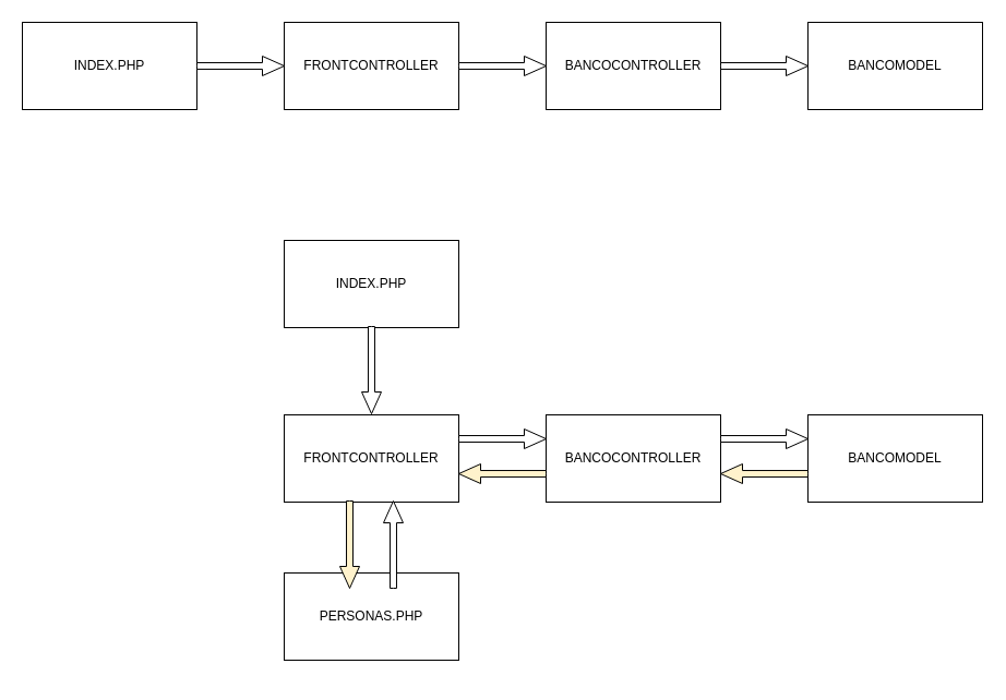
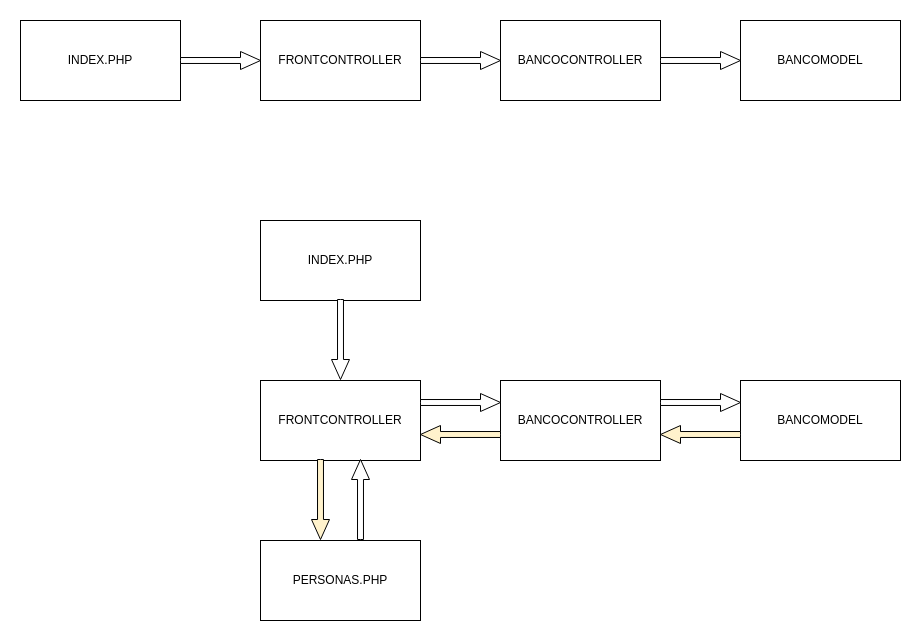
- <mxCell id="4" value="PERSONAS.PHP" style="html=1;whiteSpace=wrap;" parent="1" vertex="1"><mxGeometry x="260" y="525" width="160" height="80" as="geometry" /></mxCell>
+ <mxCell id="4" value="PERSONAS.PHP" style="html=1;whiteSpace=wrap;" parent="1" vertex="1"><mxGeometry x="260" y="540" width="160" height="80" as="geometry" /></mxCell>
